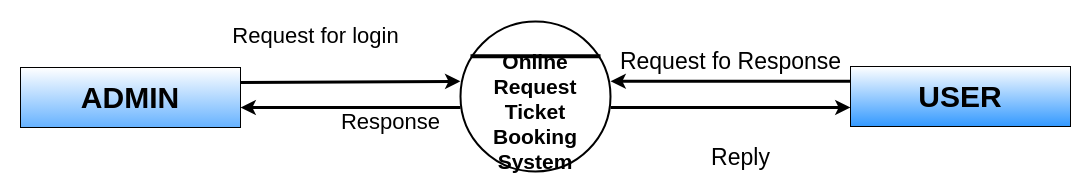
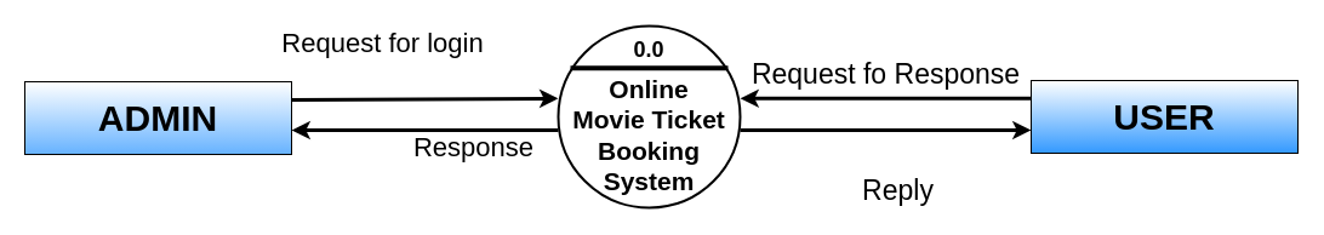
+ <mxCell id="5" value="0.0" style="text;html=1;strokeColor=none;fillColor=none;align=center;verticalAlign=middle;whiteSpace=wrap;rounded=0;fontSize=18;fontStyle=1" parent="1" vertex="1"><mxGeometry x="510" y="30.75" width="50" height="20" as="geometry" /></mxCell>
- <mxCell id="3" value="Online Request Ticket Booking System" style="text;html=1;strokeColor=none;fillColor=none;align=center;verticalAlign=middle;whiteSpace=wrap;rounded=0;fontSize=21;fontStyle=1" parent="1" vertex="1"><mxGeometry x="470" y="60.75" width="130" height="100.25" as="geometry" /></mxCell>
+ <mxCell id="3" value="Online Movie Ticket Booking System" style="text;html=1;strokeColor=none;fillColor=none;align=center;verticalAlign=middle;whiteSpace=wrap;rounded=0;fontSize=21;fontStyle=1" parent="1" vertex="1"><mxGeometry x="470" y="60.75" width="130" height="100.25" as="geometry" /></mxCell>
